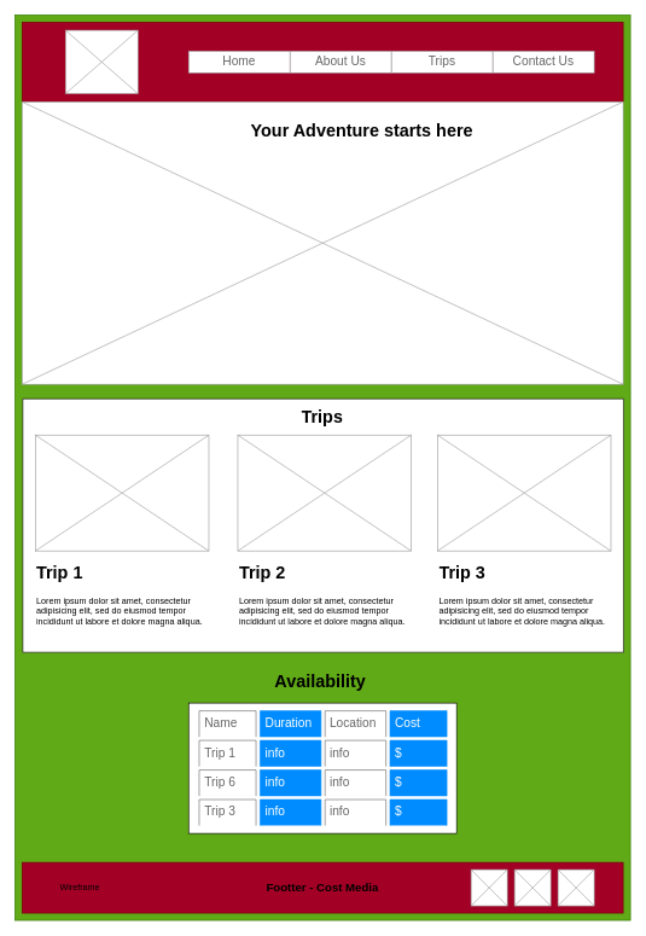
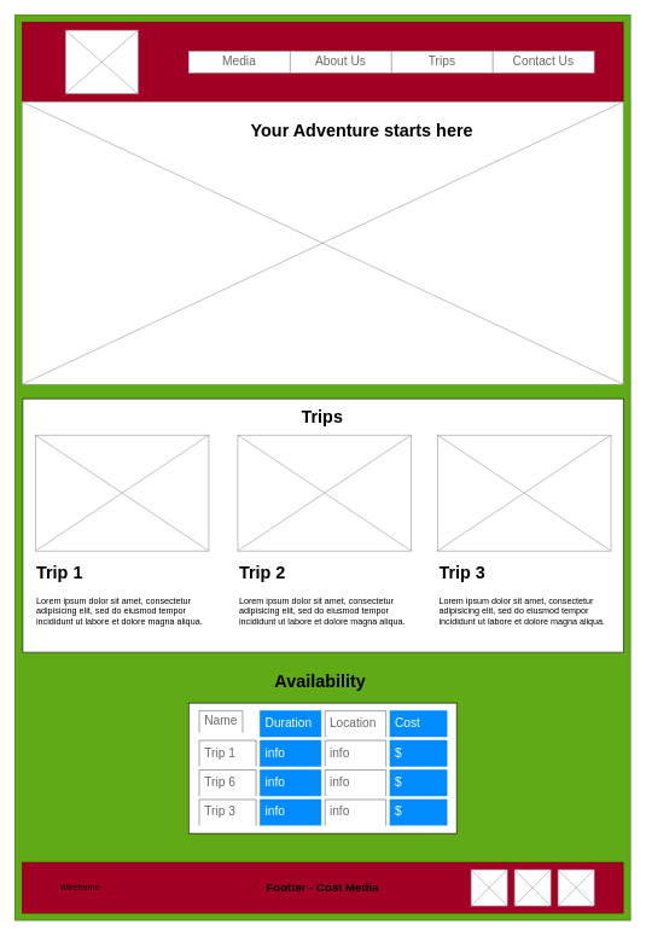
- <mxCell id="7" value="Home" style="text;strokeColor=inherit;align=center;verticalAlign=middle;spacingLeft=10;spacingRight=10;overflow=hidden;points=[[0,0.5],[1,0.5]];portConstraint=eastwest;rotatable=0;whiteSpace=wrap;html=1;fillColor=inherit;fontColor=inherit;fontSize=17;" vertex="1" parent="6"><mxGeometry width="140" height="30" as="geometry" /></mxCell>
+ <mxCell id="7" value="Media" style="text;strokeColor=inherit;align=center;verticalAlign=middle;spacingLeft=10;spacingRight=10;overflow=hidden;points=[[0,0.5],[1,0.5]];portConstraint=eastwest;rotatable=0;whiteSpace=wrap;html=1;fillColor=inherit;fontColor=inherit;fontSize=17;" vertex="1" parent="6"><mxGeometry width="140" height="30" as="geometry" /></mxCell>
- <mxCell id="29" value="Name" style="strokeWidth=1;shadow=0;dashed=0;align=center;html=1;shape=mxgraph.mockup.forms.uRect;fontSize=17;fontColor=#666666;align=left;spacingLeft=5;strokeColor=#666666;" vertex="1" parent="27"><mxGeometry x="14.576" y="10.8" width="78.485" height="36" as="geometry" /></mxCell>
+ <mxCell id="29" value="Name" style="strokeWidth=1;shadow=0;dashed=0;align=center;html=1;shape=mxgraph.mockup.forms.uRect;fontSize=17;fontColor=#666666;align=left;spacingLeft=5;strokeColor=#666666;" vertex="1" parent="27"><mxGeometry x="14.576" y="10.8" width="60" height="30" as="geometry" /></mxCell>
